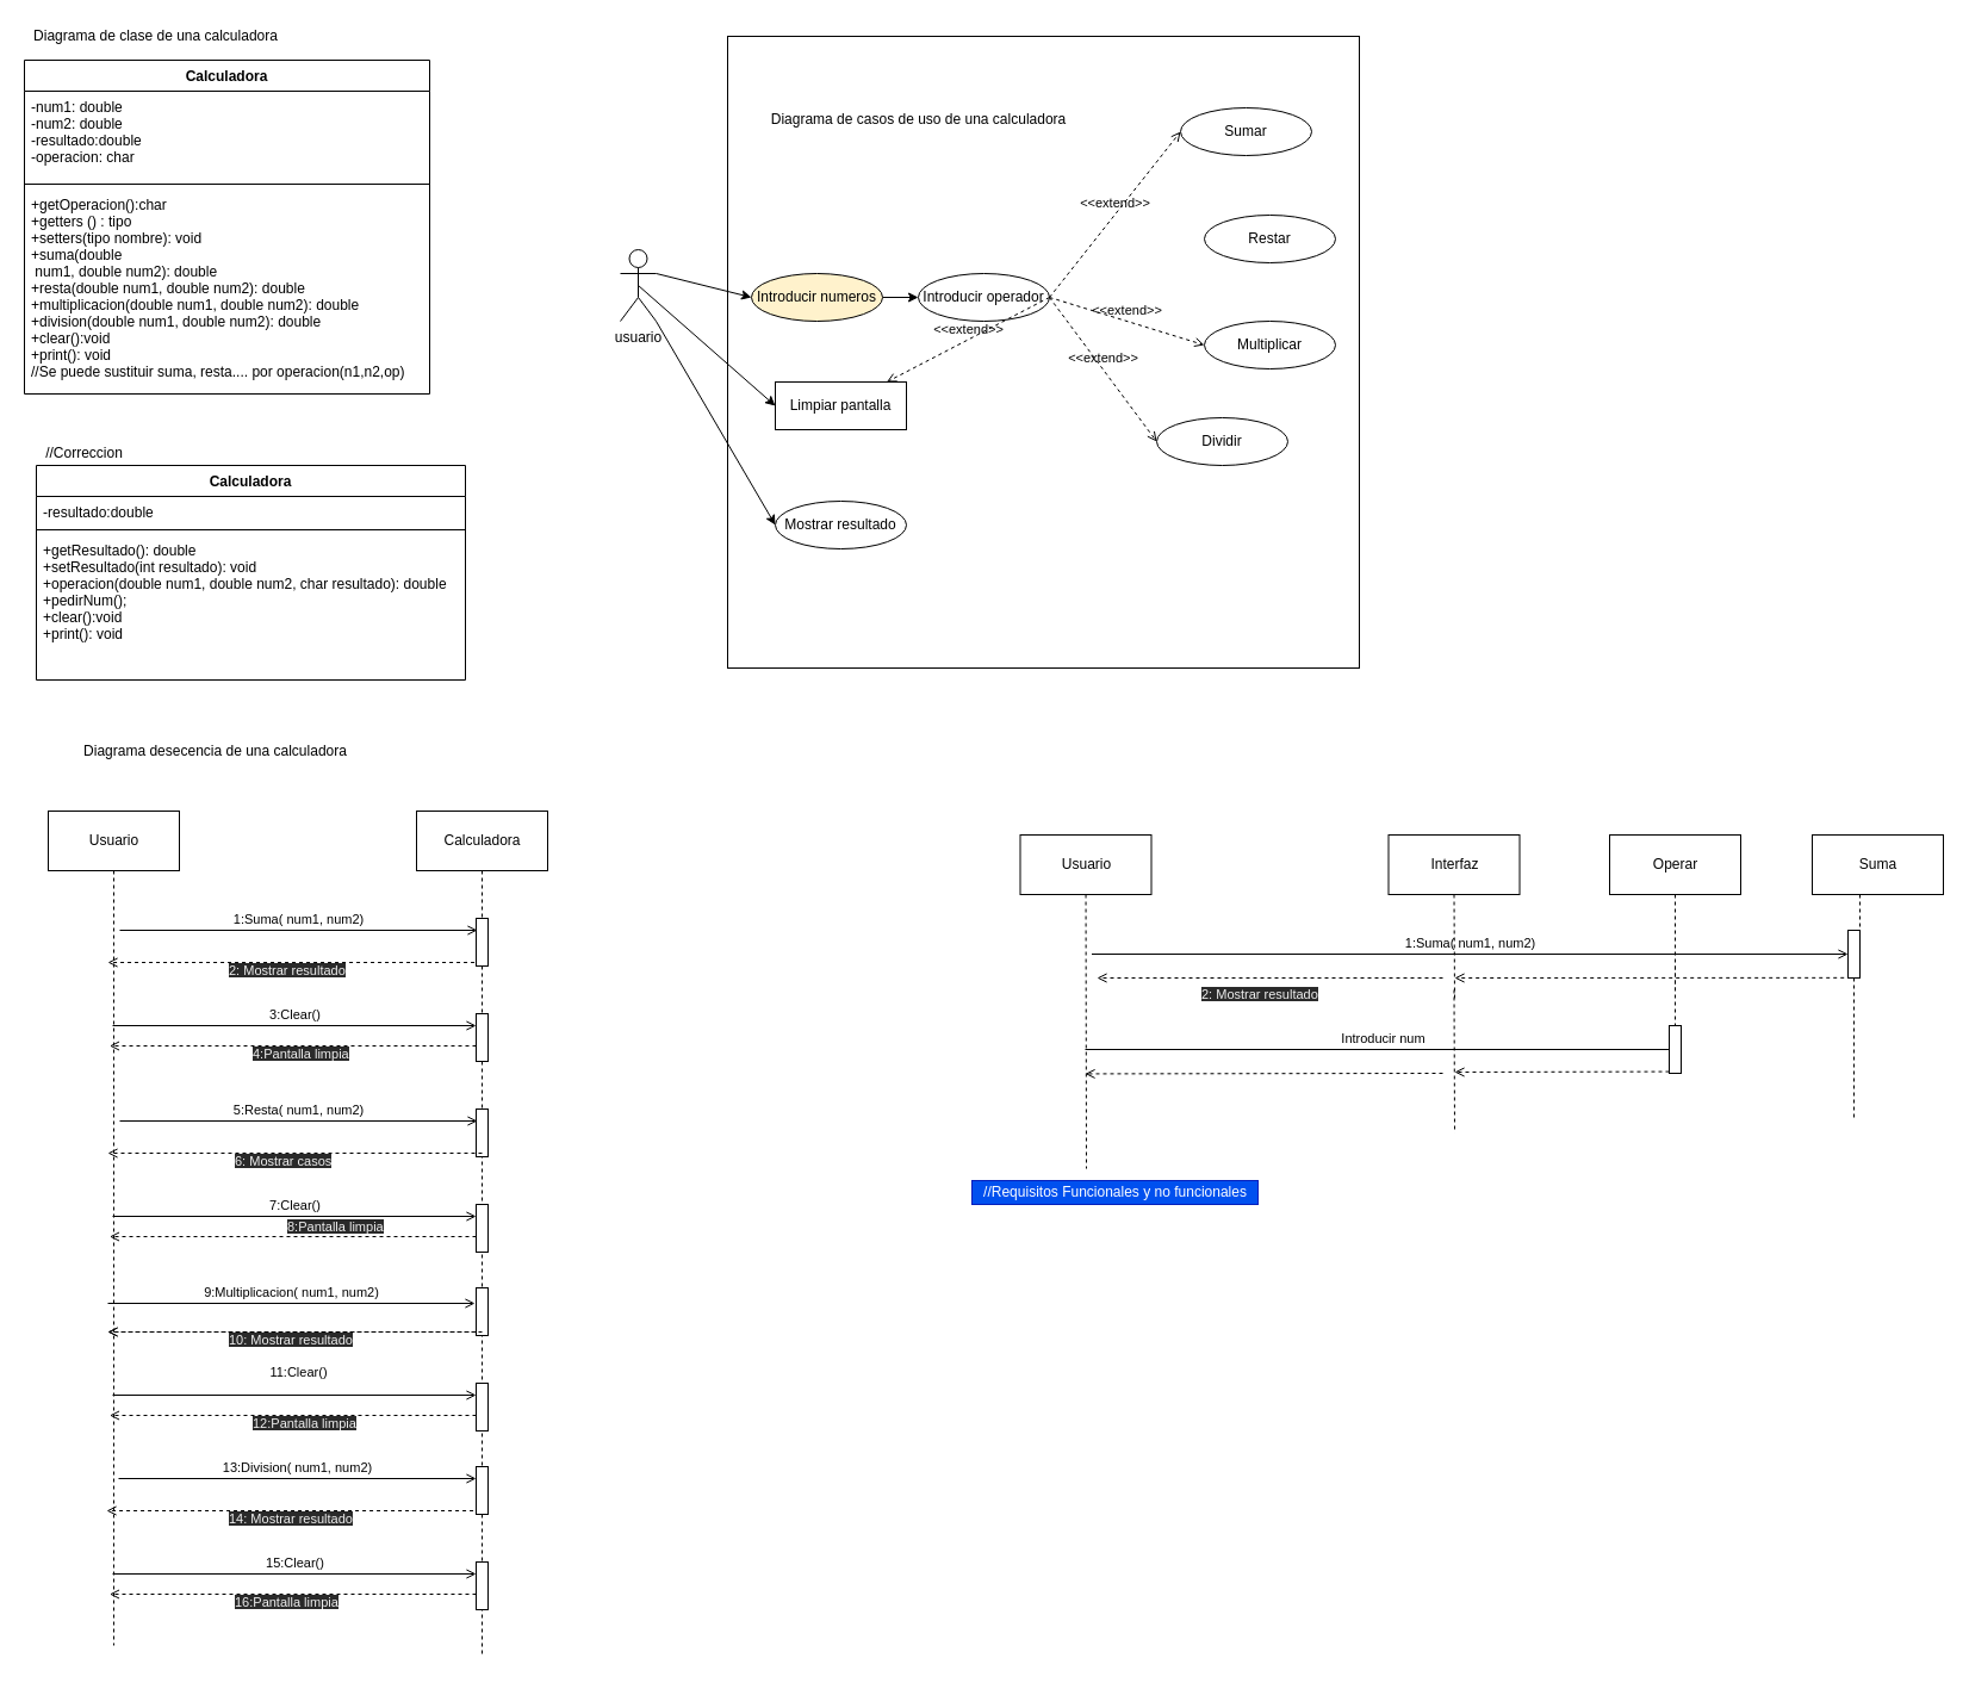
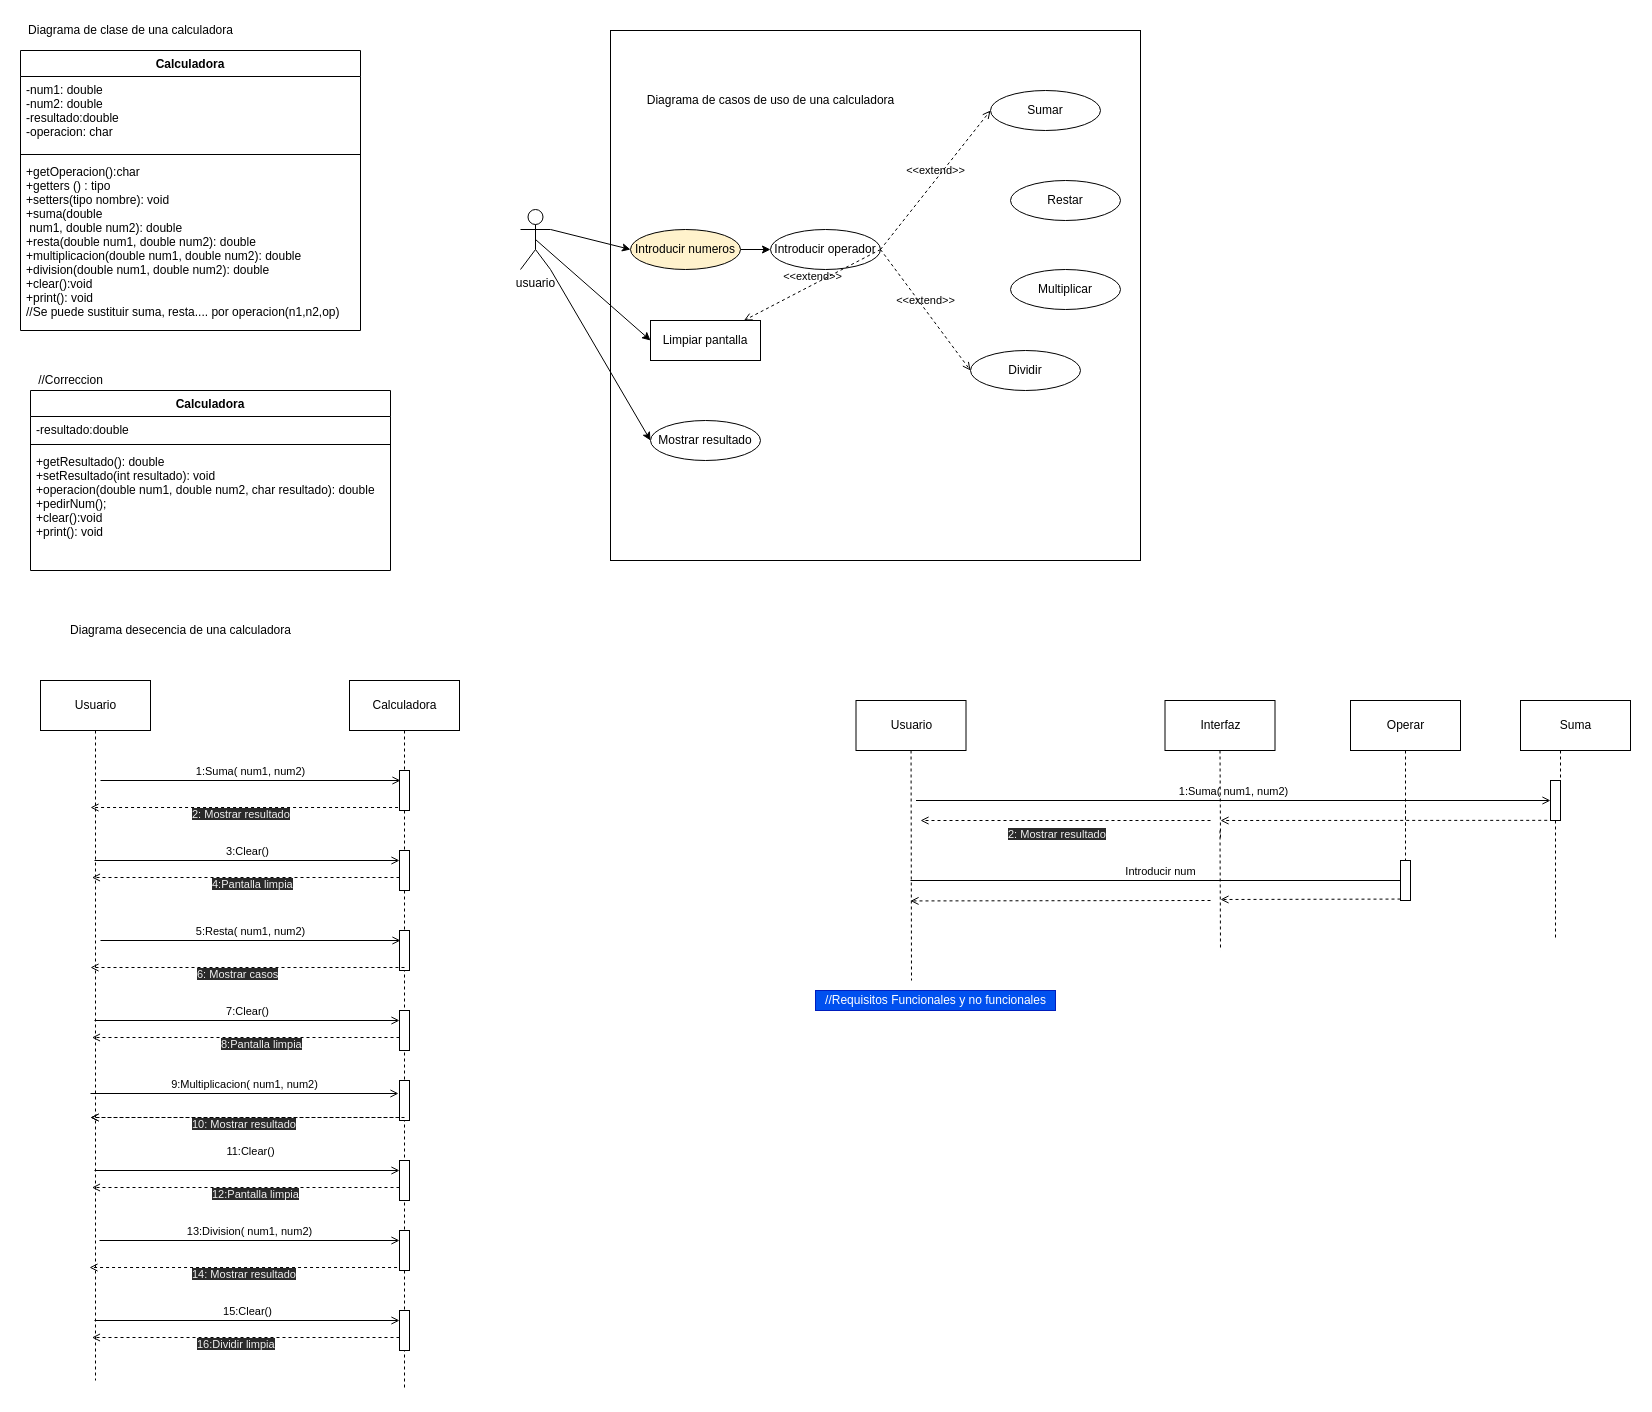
- <mxCell id="19" value="&amp;lt;&amp;lt;extend&amp;gt;&amp;gt;" style="html=1;verticalAlign=bottom;labelBackgroundColor=none;endArrow=open;endFill=0;dashed=1;entryX=0;entryY=0.5;entryDx=0;entryDy=0;exitX=1;exitY=0.5;exitDx=0;exitDy=0;" parent="1" source="14" target="12" edge="1"><mxGeometry width="160" relative="1" as="geometry"><mxPoint x="900" y="269" as="sourcePoint" /><mxPoint x="970" y="170" as="targetPoint" /></mxGeometry></mxCell>
- <mxCell id="58" value="&lt;span style=&quot;color: rgb(240 , 240 , 240) ; font-family: &amp;#34;helvetica&amp;#34; ; font-size: 11px ; font-style: normal ; font-weight: 400 ; letter-spacing: normal ; text-align: center ; text-indent: 0px ; text-transform: none ; word-spacing: 0px ; background-color: rgb(42 , 42 , 42) ; display: inline ; float: none&quot;&gt;8:Pantalla limpia&lt;/span&gt;" style="text;whiteSpace=wrap;html=1;" parent="1" vertex="1"><mxGeometry x="239" y="1015" width="130" height="30" as="geometry" /></mxCell>
+ <mxCell id="58" value="&lt;span style=&quot;color: rgb(240 , 240 , 240) ; font-family: &amp;#34;helvetica&amp;#34; ; font-size: 11px ; font-style: normal ; font-weight: 400 ; letter-spacing: normal ; text-align: center ; text-indent: 0px ; text-transform: none ; word-spacing: 0px ; background-color: rgb(42 , 42 , 42) ; display: inline ; float: none&quot;&gt;8:Pantalla limpia&lt;/span&gt;" style="text;whiteSpace=wrap;html=1;" parent="1" vertex="1"><mxGeometry x="219" y="1030" width="130" height="30" as="geometry" /></mxCell>
- <mxCell id="66" value="&lt;span style=&quot;color: rgb(240 , 240 , 240) ; font-family: &amp;#34;helvetica&amp;#34; ; font-size: 11px ; font-style: normal ; font-weight: 400 ; letter-spacing: normal ; text-align: center ; text-indent: 0px ; text-transform: none ; word-spacing: 0px ; background-color: rgb(42 , 42 , 42) ; display: inline ; float: none&quot;&gt;16:Pantalla limpia&lt;/span&gt;" style="text;whiteSpace=wrap;html=1;" parent="1" vertex="1"><mxGeometry x="195" y="1330" width="130" height="30" as="geometry" /></mxCell>
+ <mxCell id="66" value="&lt;span style=&quot;color: rgb(240 , 240 , 240) ; font-family: &amp;#34;helvetica&amp;#34; ; font-size: 11px ; font-style: normal ; font-weight: 400 ; letter-spacing: normal ; text-align: center ; text-indent: 0px ; text-transform: none ; word-spacing: 0px ; background-color: rgb(42 , 42 , 42) ; display: inline ; float: none&quot;&gt;16:Dividir limpia&lt;/span&gt;" style="text;whiteSpace=wrap;html=1;" parent="1" vertex="1"><mxGeometry x="195" y="1330" width="130" height="30" as="geometry" /></mxCell>
